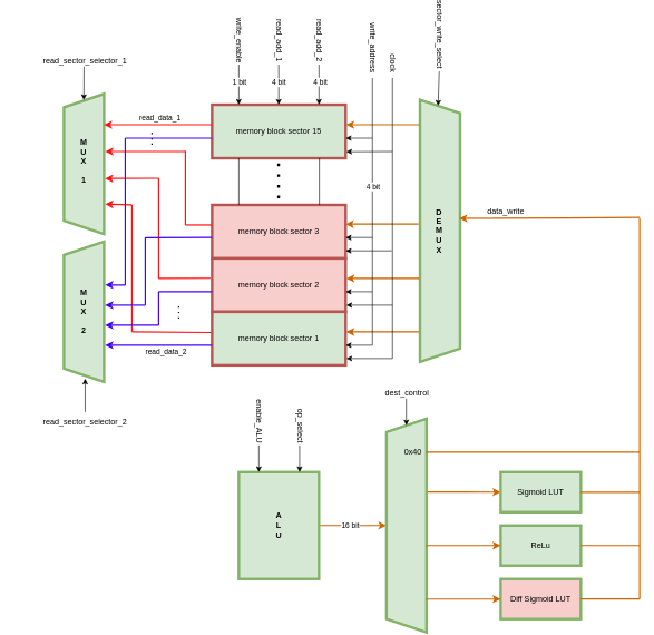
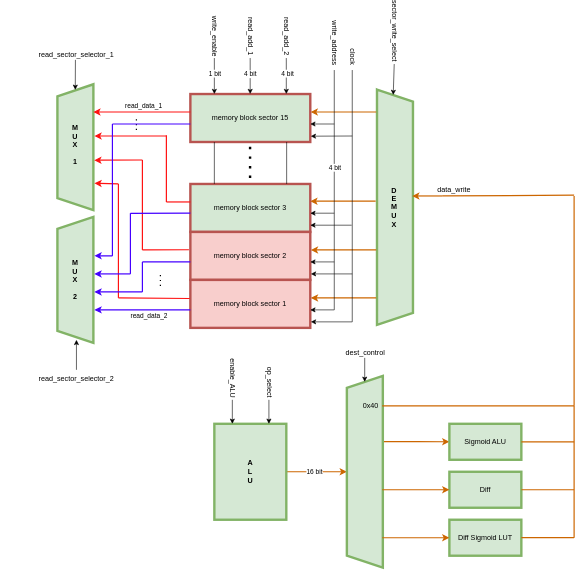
- <mxCell id="2" value="memory block sector 3" style="rounded=0;whiteSpace=wrap;html=1;fillColor=#f8cecc;strokeColor=#b85450;strokeWidth=4;" parent="1" vertex="1"><mxGeometry x="317" y="290" width="200" height="80" as="geometry" /></mxCell>
+ <mxCell id="2" value="memory block sector 3" style="rounded=0;whiteSpace=wrap;html=1;fillColor=#d5e8d4;strokeColor=#b85450;strokeWidth=4;" parent="1" vertex="1"><mxGeometry x="317" y="290" width="200" height="80" as="geometry" /></mxCell>
- <mxCell id="4" value="memory block sector 1" style="rounded=0;whiteSpace=wrap;html=1;fillColor=#d5e8d4;strokeColor=#b85450;strokeWidth=4;" parent="1" vertex="1"><mxGeometry x="317" y="450" width="200" height="80" as="geometry" /></mxCell>
+ <mxCell id="4" value="memory block sector 1" style="rounded=0;whiteSpace=wrap;html=1;fillColor=#f8cecc;strokeColor=#b85450;strokeWidth=4;" parent="1" vertex="1"><mxGeometry x="317" y="450" width="200" height="80" as="geometry" /></mxCell>
- <mxCell id="83" value="Sigmoid LUT" style="rounded=0;whiteSpace=wrap;html=1;fillColor=#d5e8d4;strokeColor=#82b366;strokeWidth=4;" parent="1" vertex="1"><mxGeometry x="749" y="690" width="120" height="60" as="geometry" /></mxCell>
+ <mxCell id="83" value="Sigmoid ALU" style="rounded=0;whiteSpace=wrap;html=1;fillColor=#d5e8d4;strokeColor=#82b366;strokeWidth=4;" parent="1" vertex="1"><mxGeometry x="749" y="690" width="120" height="60" as="geometry" /></mxCell>
- <mxCell id="82" value="ReLu" style="rounded=0;whiteSpace=wrap;html=1;fillColor=#d5e8d4;strokeColor=#82b366;strokeWidth=4;" parent="1" vertex="1"><mxGeometry x="749" y="770" width="120" height="60" as="geometry" /></mxCell>
+ <mxCell id="82" value="Diff" style="rounded=0;whiteSpace=wrap;html=1;fillColor=#d5e8d4;strokeColor=#82b366;strokeWidth=4;" parent="1" vertex="1"><mxGeometry x="749" y="770" width="120" height="60" as="geometry" /></mxCell>
- <mxCell id="81" value="Diff Sigmoid LUT" style="rounded=0;whiteSpace=wrap;html=1;fillColor=#f8cecc;strokeColor=#82b366;strokeWidth=4;" parent="1" vertex="1"><mxGeometry x="749" y="850" width="120" height="60" as="geometry" /></mxCell>
+ <mxCell id="81" value="Diff Sigmoid LUT" style="rounded=0;whiteSpace=wrap;html=1;fillColor=#d5e8d4;strokeColor=#82b366;strokeWidth=4;" parent="1" vertex="1"><mxGeometry x="749" y="850" width="120" height="60" as="geometry" /></mxCell>
